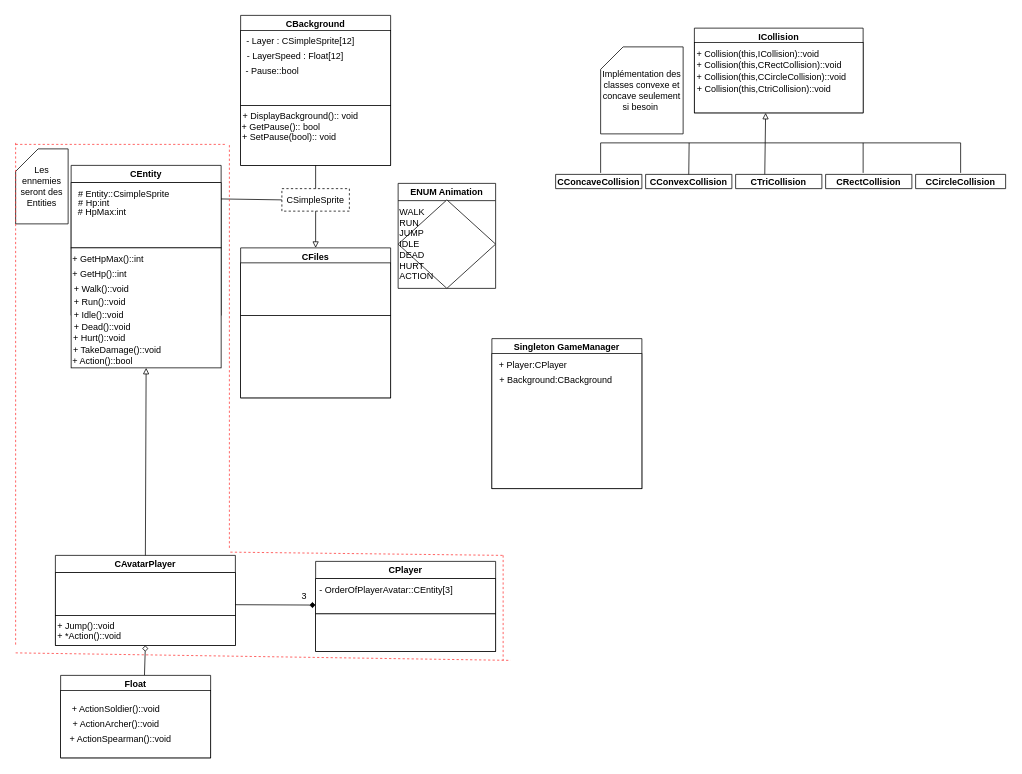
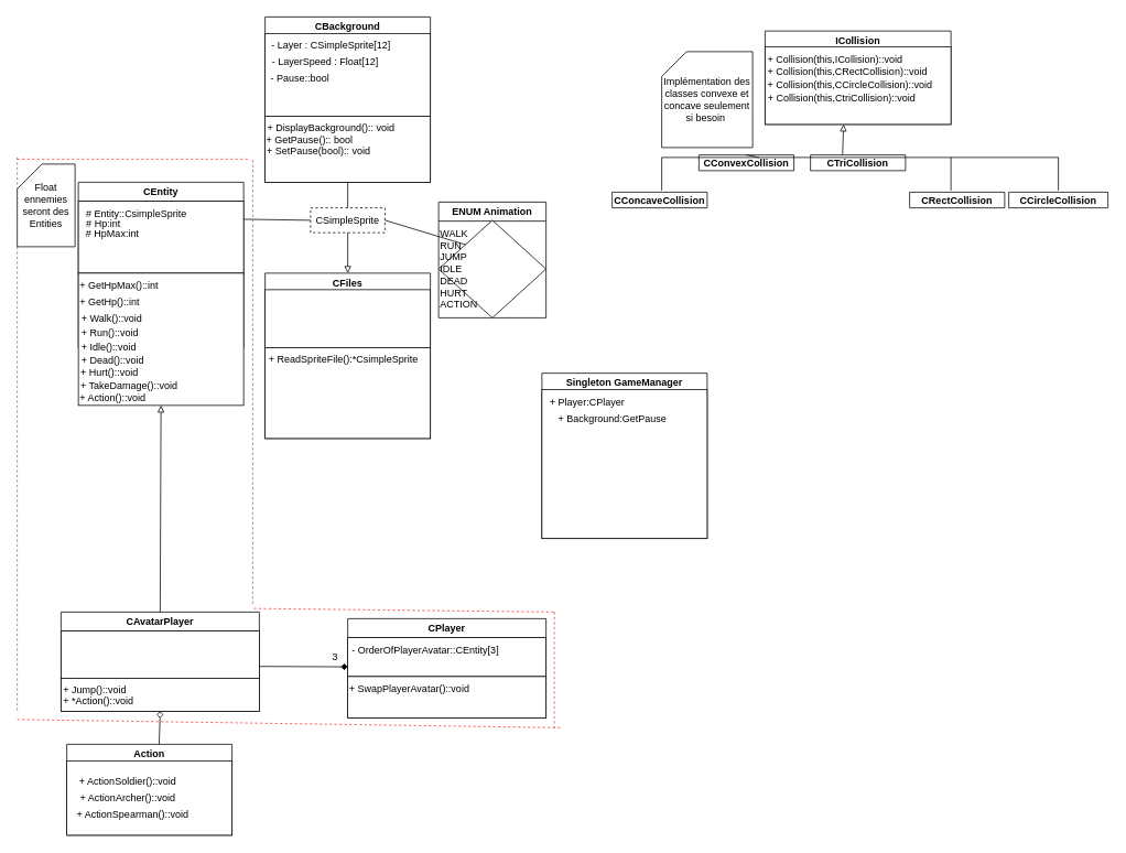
- <mxCell id="69" value="CConvexCollision" style="swimlane;whiteSpace=wrap;html=1;" vertex="1" parent="1"><mxGeometry x="860" y="232" width="115" height="19" as="geometry"><mxRectangle x="1140" y="22" width="110" height="30" as="alternateBounds" /></mxGeometry></mxCell>
+ <mxCell id="69" value="CConvexCollision" style="swimlane;whiteSpace=wrap;html=1;" vertex="1" parent="1"><mxGeometry x="845" y="187" width="115" height="19" as="geometry"><mxRectangle x="1140" y="22" width="110" height="30" as="alternateBounds" /></mxGeometry></mxCell>
- <mxCell id="68" value="CTriCollision" style="swimlane;whiteSpace=wrap;html=1;" vertex="1" parent="1"><mxGeometry x="980" y="232" width="115" height="19" as="geometry"><mxRectangle x="1140" y="22" width="110" height="30" as="alternateBounds" /></mxGeometry></mxCell>
+ <mxCell id="68" value="CTriCollision" style="swimlane;whiteSpace=wrap;html=1;" vertex="1" parent="1"><mxGeometry x="980" y="187" width="115" height="19" as="geometry"><mxRectangle x="1140" y="22" width="110" height="30" as="alternateBounds" /></mxGeometry></mxCell>
- <mxCell id="35" value="Les ennemies seront des Entities" style="shape=card;whiteSpace=wrap;html=1;" parent="1" vertex="1"><mxGeometry x="20" y="198" width="70" height="100" as="geometry" /></mxCell>
+ <mxCell id="35" value="Float ennemies seront des Entities" style="shape=card;whiteSpace=wrap;html=1;" parent="1" vertex="1"><mxGeometry x="20" y="198" width="70" height="100" as="geometry" /></mxCell>
+ <mxCell id="34" value="" style="endArrow=none;html=1;rounded=0;exitX=1;exitY=0.5;exitDx=0;exitDy=0;entryX=0;entryY=0;entryDx=0;entryDy=0;" parent="1" source="2" target="9" edge="1"><mxGeometry width="50" height="50" relative="1" as="geometry"><mxPoint x="470" y="300" as="sourcePoint" /><mxPoint x="520" y="250" as="targetPoint" /></mxGeometry></mxCell>
+ <mxCell id="39" value="+ ReadSpriteFile():*CsimpleSprite" style="text;html=1;strokeColor=none;fillColor=none;align=center;verticalAlign=middle;whiteSpace=wrap;rounded=0;" parent="36" vertex="1"><mxGeometry y="90" width="190" height="30" as="geometry" /></mxCell>
- <mxCell id="29" value="+ Action()::bool" style="text;html=1;strokeColor=none;fillColor=none;align=left;verticalAlign=middle;whiteSpace=wrap;rounded=0;" parent="1" vertex="1"><mxGeometry x="94" y="466" width="88" height="30" as="geometry" /></mxCell>
+ <mxCell id="29" value="+ Action()::void" style="text;html=1;strokeColor=none;fillColor=none;align=left;verticalAlign=middle;whiteSpace=wrap;rounded=0;" parent="1" vertex="1"><mxGeometry x="94" y="466" width="88" height="30" as="geometry" /></mxCell>
- <mxCell id="44" value="+ Background:CBackground" style="text;html=1;strokeColor=none;fillColor=none;align=center;verticalAlign=middle;whiteSpace=wrap;rounded=0;" vertex="1" parent="41"><mxGeometry y="40" width="171" height="30" as="geometry" /></mxCell>
+ <mxCell id="44" value="+ Background:GetPause" style="text;html=1;strokeColor=none;fillColor=none;align=center;verticalAlign=middle;whiteSpace=wrap;rounded=0;" vertex="1" parent="41"><mxGeometry y="40" width="171" height="30" as="geometry" /></mxCell>
+ <mxCell id="7" value="+ SwapPlayerAvatar()::void" style="text;html=1;strokeColor=none;fillColor=none;align=left;verticalAlign=middle;whiteSpace=wrap;rounded=0;" parent="3" vertex="1"><mxGeometry y="70" width="200" height="30" as="geometry" /></mxCell>
- <mxCell id="77" value="Float" style="swimlane;whiteSpace=wrap;html=1;" vertex="1" parent="1"><mxGeometry x="80" y="900" width="200" height="110" as="geometry" /></mxCell>
+ <mxCell id="77" value="Action" style="swimlane;whiteSpace=wrap;html=1;" vertex="1" parent="1"><mxGeometry x="80" y="900" width="200" height="110" as="geometry" /></mxCell>
